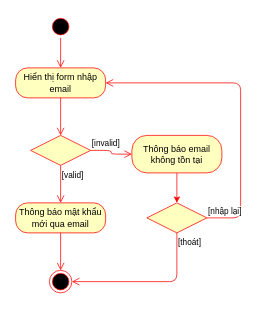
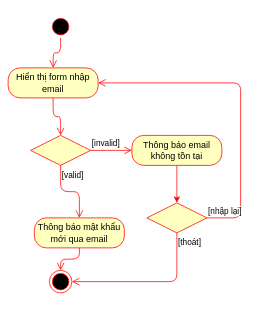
- <mxCell id="4" value="Hiển thị form nhập email" style="rounded=1;whiteSpace=wrap;html=1;arcSize=40;fontColor=#000000;fillColor=#ffffc0;strokeColor=#ff0000;" vertex="1" parent="1"><mxGeometry x="20" y="90" width="120" height="40" as="geometry" /></mxCell>
+ <mxCell id="4" value="Hiển thị form nhập email" style="rounded=1;whiteSpace=wrap;html=1;arcSize=40;fontColor=#000000;fillColor=#ffffc0;strokeColor=#ff0000;" vertex="1" parent="1"><mxGeometry x="10" y="90" width="120" height="40" as="geometry" /></mxCell>
- <mxCell id="12" value="Thông báo email không tồn tại" style="rounded=1;whiteSpace=wrap;html=1;arcSize=40;fontColor=#000000;fillColor=#ffffc0;strokeColor=#ff0000;" vertex="1" parent="1"><mxGeometry x="175" y="180" width="120" height="50" as="geometry" /></mxCell>
+ <mxCell id="12" value="Thông báo email không tồn tại" style="rounded=1;whiteSpace=wrap;html=1;arcSize=40;fontColor=#000000;fillColor=#ffffc0;strokeColor=#ff0000;" vertex="1" parent="1"><mxGeometry x="175" y="180" width="120" height="40" as="geometry" /></mxCell>
- <mxCell id="9" value="Thông báo mật khẩu mới qua email" style="rounded=1;whiteSpace=wrap;html=1;arcSize=40;fontColor=#000000;fillColor=#ffffc0;strokeColor=#ff0000;" vertex="1" parent="1"><mxGeometry x="20" y="270" width="120" height="40" as="geometry" /></mxCell>
+ <mxCell id="9" value="Thông báo mật khẩu mới qua email" style="rounded=1;whiteSpace=wrap;html=1;arcSize=40;fontColor=#000000;fillColor=#ffffc0;strokeColor=#ff0000;" vertex="1" parent="1"><mxGeometry x="45" y="290" width="120" height="40" as="geometry" /></mxCell>
